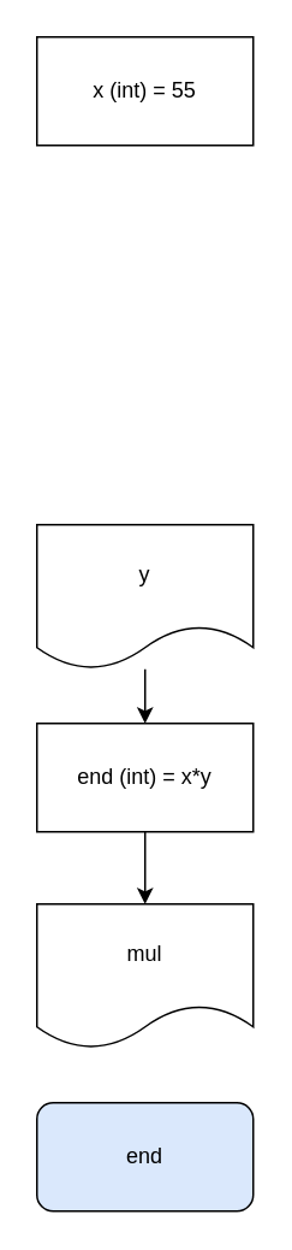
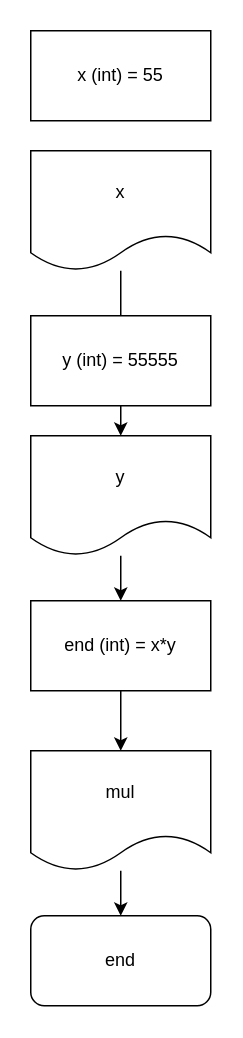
+ <mxCell id="4" value="x" style="shape=document;whiteSpace=wrap;html=1;boundedLbl=1;" vertex="1" parent="1"><mxGeometry x="20" y="100" width="120" height="80" as="geometry" /></mxCell>
+ <mxCell id="3" value="" style="edgeStyle=orthogonalEdgeStyle;rounded=0;orthogonalLoop=1;jettySize=auto;html=1;" edge="1" parent="1" source="4" target="7"><mxGeometry relative="1" as="geometry" /></mxCell>
+ <mxCell id="5" value="y (int) = 55555" style="rounded=0;whiteSpace=wrap;html=1;" vertex="1" parent="1"><mxGeometry x="20" y="210" width="120" height="60" as="geometry" /></mxCell>
+ <mxCell id="10" value="" style="edgeStyle=orthogonalEdgeStyle;rounded=0;orthogonalLoop=1;jettySize=auto;html=1;" edge="1" parent="1" source="11" target="12"><mxGeometry relative="1" as="geometry" /></mxCell>
- <mxCell id="12" value="end" style="rounded=1;whiteSpace=wrap;html=1;fillColor=#dae8fc;" vertex="1" parent="1"><mxGeometry x="20" y="610" width="120" height="60" as="geometry" /></mxCell>
+ <mxCell id="12" value="end" style="rounded=1;whiteSpace=wrap;html=1;" vertex="1" parent="1"><mxGeometry x="20" y="610" width="120" height="60" as="geometry" /></mxCell>
